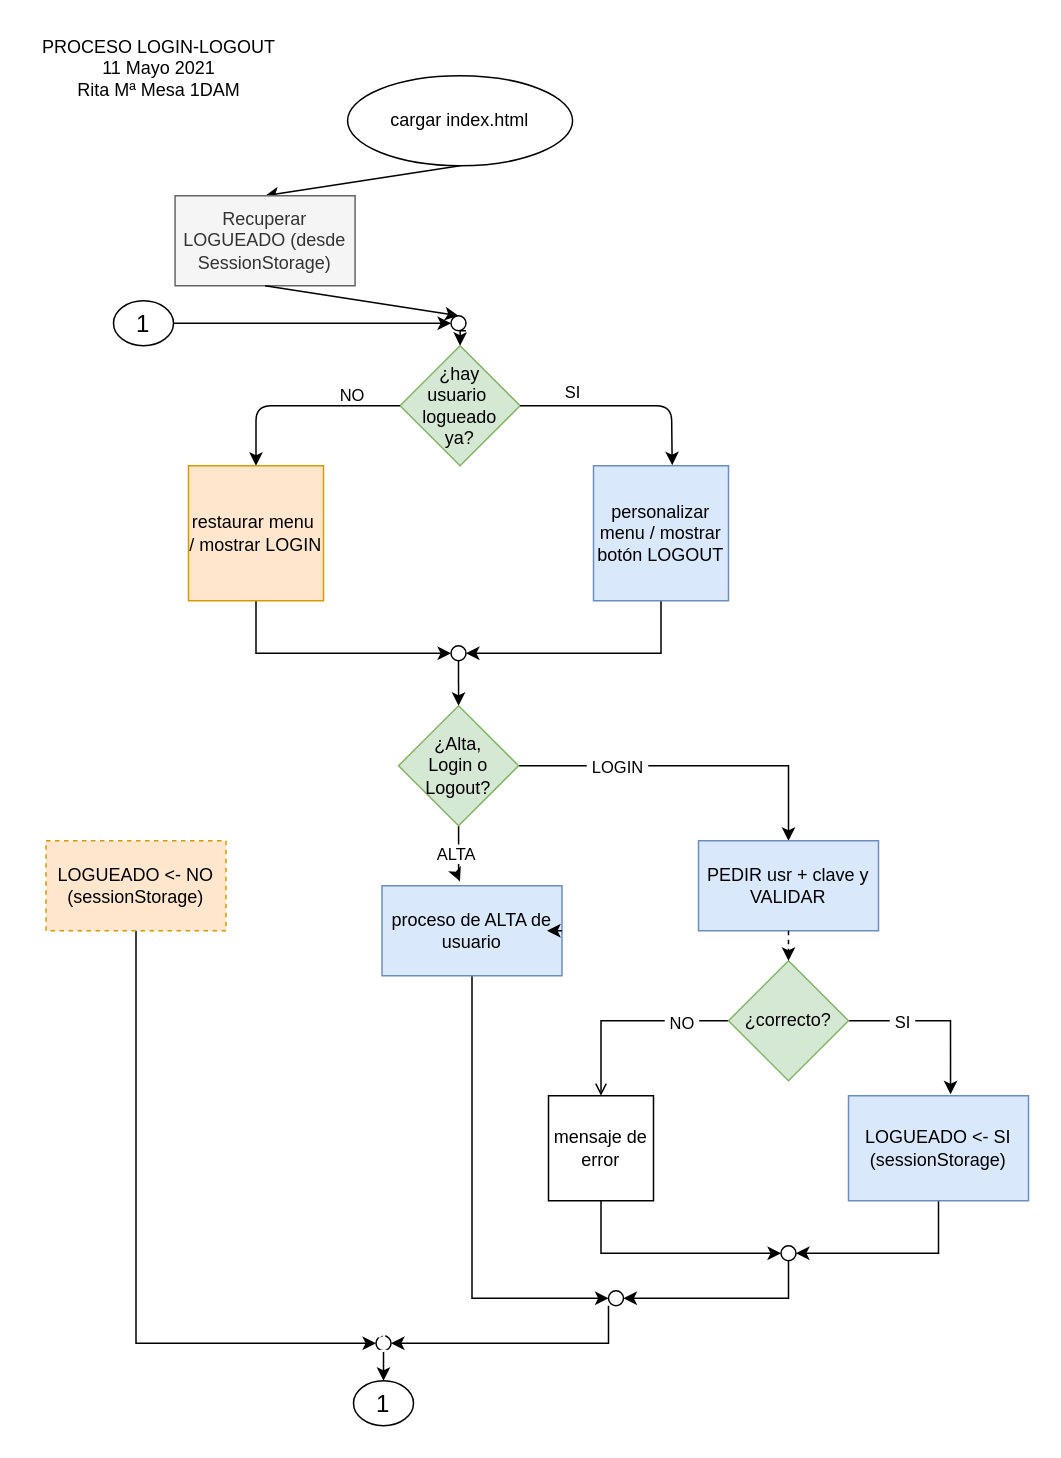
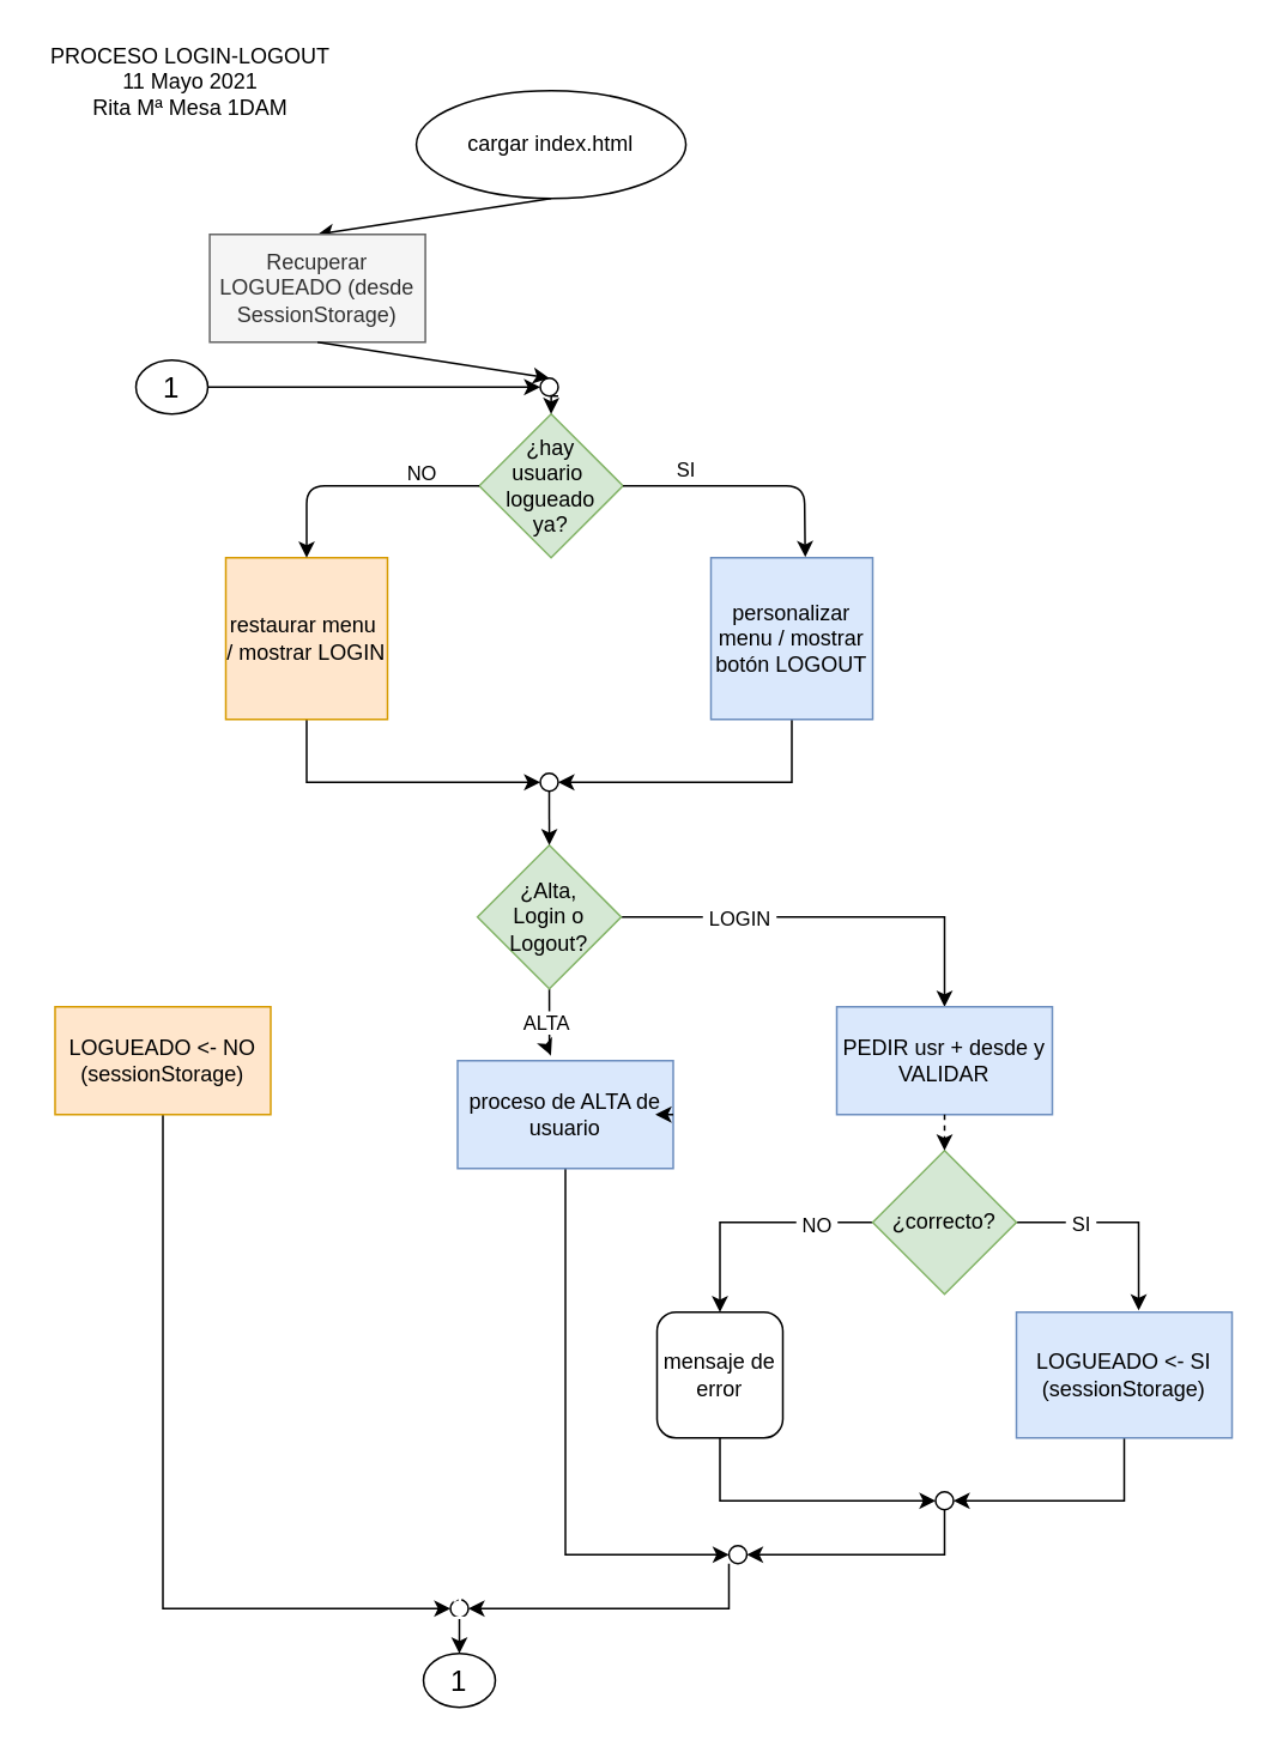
- <mxCell id="34" value="LOGUEADO &amp;lt;- NO&lt;br&gt;(sessionStorage)" style="rounded=0;whiteSpace=wrap;html=1;fillColor=#ffe6cc;strokeColor=#d79b00;dashed=1;" parent="1" vertex="1"><mxGeometry x="30" y="560" width="120" height="60" as="geometry" /></mxCell>
+ <mxCell id="34" value="LOGUEADO &amp;lt;- NO&lt;br&gt;(sessionStorage)" style="rounded=0;whiteSpace=wrap;html=1;fillColor=#ffe6cc;strokeColor=#d79b00;" parent="1" vertex="1"><mxGeometry x="30" y="560" width="120" height="60" as="geometry" /></mxCell>
- <mxCell id="7" value="PEDIR usr + clave y VALIDAR" style="rounded=0;whiteSpace=wrap;html=1;fillColor=#dae8fc;strokeColor=#6c8ebf;" parent="1" vertex="1"><mxGeometry x="465" y="560" width="120" height="60" as="geometry" /></mxCell>
+ <mxCell id="7" value="PEDIR usr + desde y VALIDAR" style="rounded=0;whiteSpace=wrap;html=1;fillColor=#dae8fc;strokeColor=#6c8ebf;" parent="1" vertex="1"><mxGeometry x="465" y="560" width="120" height="60" as="geometry" /></mxCell>
- <mxCell id="10" style="edgeStyle=orthogonalEdgeStyle;rounded=0;orthogonalLoop=1;jettySize=auto;html=1;entryX=0.5;entryY=0;entryDx=0;entryDy=0;endArrow=open;" parent="1" source="12" target="14" edge="1"><mxGeometry relative="1" as="geometry" /></mxCell>
+ <mxCell id="10" style="edgeStyle=orthogonalEdgeStyle;rounded=0;orthogonalLoop=1;jettySize=auto;html=1;entryX=0.5;entryY=0;entryDx=0;entryDy=0;" parent="1" source="12" target="14" edge="1"><mxGeometry relative="1" as="geometry" /></mxCell>
- <mxCell id="14" value="mensaje de error" style="whiteSpace=wrap;html=1;aspect=fixed;" parent="1" vertex="1"><mxGeometry x="365" y="730" width="70" height="70" as="geometry" /></mxCell>
+ <mxCell id="14" value="mensaje de error" style="whiteSpace=wrap;html=1;aspect=fixed;rounded=1;" parent="1" vertex="1"><mxGeometry x="365" y="730" width="70" height="70" as="geometry" /></mxCell>
